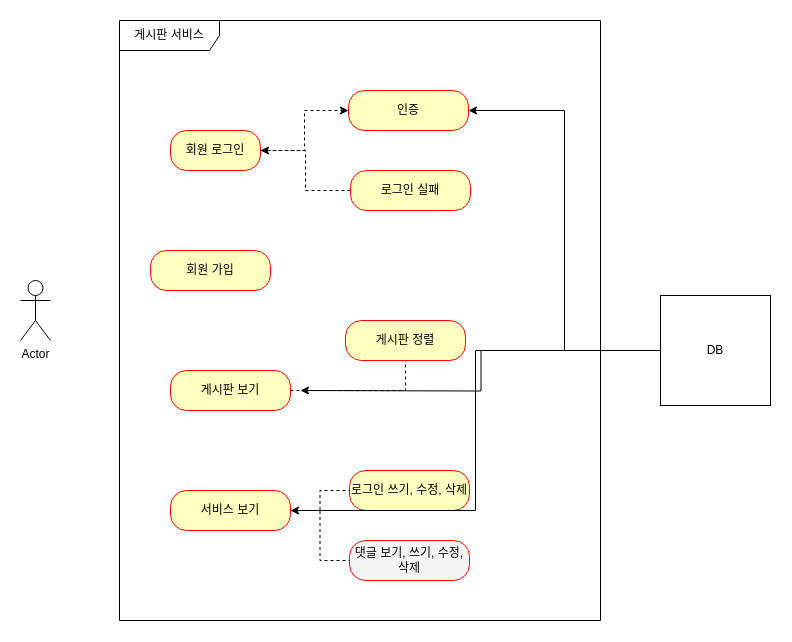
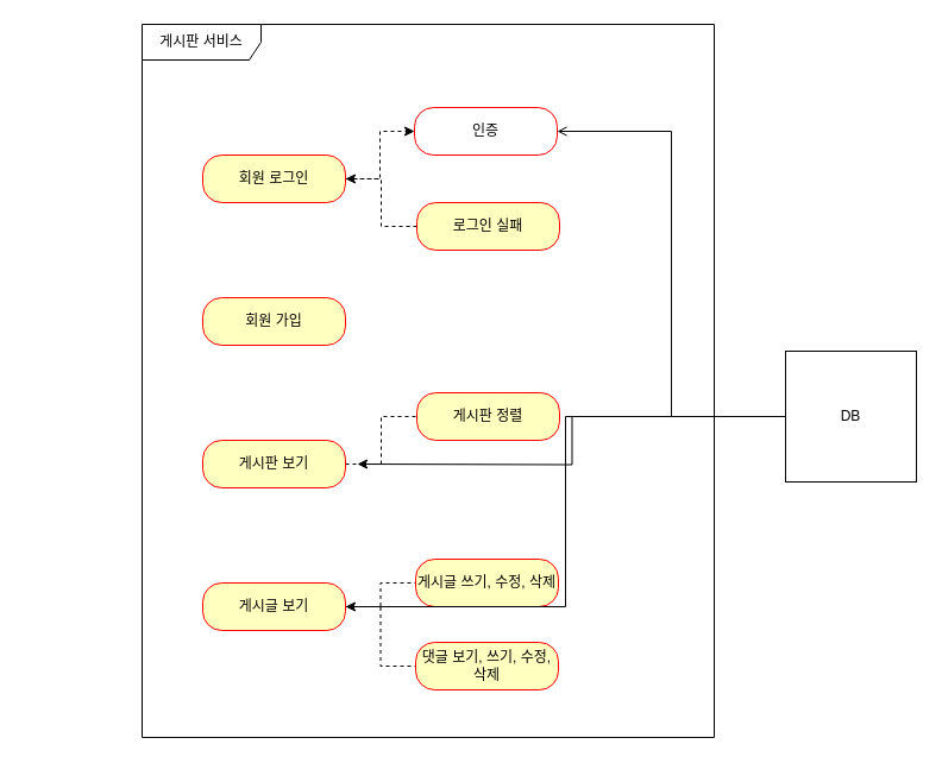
- <mxCell id="15" value="인증" style="rounded=1;whiteSpace=wrap;html=1;arcSize=40;fontColor=#000000;fillColor=#ffffc0;strokeColor=#ff0000;" vertex="1" parent="1"><mxGeometry x="348" y="90" width="120" height="40" as="geometry" /></mxCell>
+ <mxCell id="15" value="인증" style="rounded=1;whiteSpace=wrap;html=1;arcSize=40;fontColor=#000000;fillColor=#ffffff;strokeColor=#ff0000;" vertex="1" parent="1"><mxGeometry x="348" y="90" width="120" height="40" as="geometry" /></mxCell>
- <mxCell id="18" style="edgeStyle=orthogonalEdgeStyle;rounded=0;orthogonalLoop=1;jettySize=auto;html=1;exitX=0;exitY=0.5;exitDx=0;exitDy=0;entryX=1;entryY=0.5;entryDx=0;entryDy=0;" edge="1" parent="1" source="21" target="15"><mxGeometry relative="1" as="geometry" /></mxCell>
+ <mxCell id="18" style="edgeStyle=orthogonalEdgeStyle;rounded=0;orthogonalLoop=1;jettySize=auto;html=1;exitX=0;exitY=0.5;exitDx=0;exitDy=0;entryX=1;entryY=0.5;entryDx=0;entryDy=0;endArrow=open;" edge="1" parent="1" source="21" target="15"><mxGeometry relative="1" as="geometry" /></mxCell>
- <mxCell id="5" value="회원 로그인" style="rounded=1;whiteSpace=wrap;html=1;arcSize=40;fontColor=#000000;fillColor=#ffffc0;strokeColor=#ff0000;" vertex="1" parent="1"><mxGeometry x="170" y="130" width="90" height="40" as="geometry" /></mxCell>
+ <mxCell id="5" value="회원 로그인" style="rounded=1;whiteSpace=wrap;html=1;arcSize=40;fontColor=#000000;fillColor=#ffffc0;strokeColor=#ff0000;" vertex="1" parent="1"><mxGeometry x="170" y="130" width="120" height="40" as="geometry" /></mxCell>
- <mxCell id="6" value="회원 가입" style="rounded=1;whiteSpace=wrap;html=1;arcSize=40;fontColor=#000000;fillColor=#ffffc0;strokeColor=#ff0000;" vertex="1" parent="1"><mxGeometry x="150" y="250" width="120" height="40" as="geometry" /></mxCell>
+ <mxCell id="6" value="회원 가입" style="rounded=1;whiteSpace=wrap;html=1;arcSize=40;fontColor=#000000;fillColor=#ffffc0;strokeColor=#ff0000;" vertex="1" parent="1"><mxGeometry x="170" y="250" width="120" height="40" as="geometry" /></mxCell>
- <mxCell id="2" value="Actor" style="shape=umlActor;verticalLabelPosition=bottom;verticalAlign=top;html=1;outlineConnect=0;" vertex="1" parent="1"><mxGeometry x="20" y="280" width="30" height="60" as="geometry" /></mxCell>
- <mxCell id="12" value="게시판 정렬" style="rounded=1;whiteSpace=wrap;html=1;arcSize=40;fontColor=#000000;fillColor=#ffffc0;strokeColor=#ff0000;" vertex="1" parent="1"><mxGeometry x="345" y="320" width="120" height="40" as="geometry" /></mxCell>
+ <mxCell id="12" value="게시판 정렬" style="rounded=1;whiteSpace=wrap;html=1;arcSize=40;fontColor=#000000;fillColor=#ffffc0;strokeColor=#ff0000;" vertex="1" parent="1"><mxGeometry x="350" y="330" width="120" height="40" as="geometry" /></mxCell>
- <mxCell id="13" value="로그인 쓰기, 수정, 삭제" style="rounded=1;whiteSpace=wrap;html=1;arcSize=40;fontColor=#000000;fillColor=#ffffc0;strokeColor=#ff0000;" vertex="1" parent="1"><mxGeometry x="349" y="470" width="120" height="40" as="geometry" /></mxCell>
+ <mxCell id="13" value="게시글 쓰기, 수정, 삭제" style="rounded=1;whiteSpace=wrap;html=1;arcSize=40;fontColor=#000000;fillColor=#ffffc0;strokeColor=#ff0000;" vertex="1" parent="1"><mxGeometry x="349" y="470" width="120" height="40" as="geometry" /></mxCell>
- <mxCell id="11" value="서비스 보기" style="rounded=1;whiteSpace=wrap;html=1;arcSize=40;fontColor=#000000;fillColor=#ffffc0;strokeColor=#ff0000;" vertex="1" parent="1"><mxGeometry x="170" y="490" width="120" height="40" as="geometry" /></mxCell>
+ <mxCell id="11" value="게시글 보기" style="rounded=1;whiteSpace=wrap;html=1;arcSize=40;fontColor=#000000;fillColor=#ffffc0;strokeColor=#ff0000;" vertex="1" parent="1"><mxGeometry x="170" y="490" width="120" height="40" as="geometry" /></mxCell>
- <mxCell id="14" value="댓글 보기, 쓰기, 수정, 삭제" style="rounded=1;whiteSpace=wrap;html=1;arcSize=40;fontColor=#000000;fillColor=#f5f5f5;strokeColor=#ff0000;" vertex="1" parent="1"><mxGeometry x="349" y="540" width="120" height="40" as="geometry" /></mxCell>
+ <mxCell id="14" value="댓글 보기, 쓰기, 수정, 삭제" style="rounded=1;whiteSpace=wrap;html=1;arcSize=40;fontColor=#000000;fillColor=#ffffc0;strokeColor=#ff0000;" vertex="1" parent="1"><mxGeometry x="349" y="540" width="120" height="40" as="geometry" /></mxCell>
